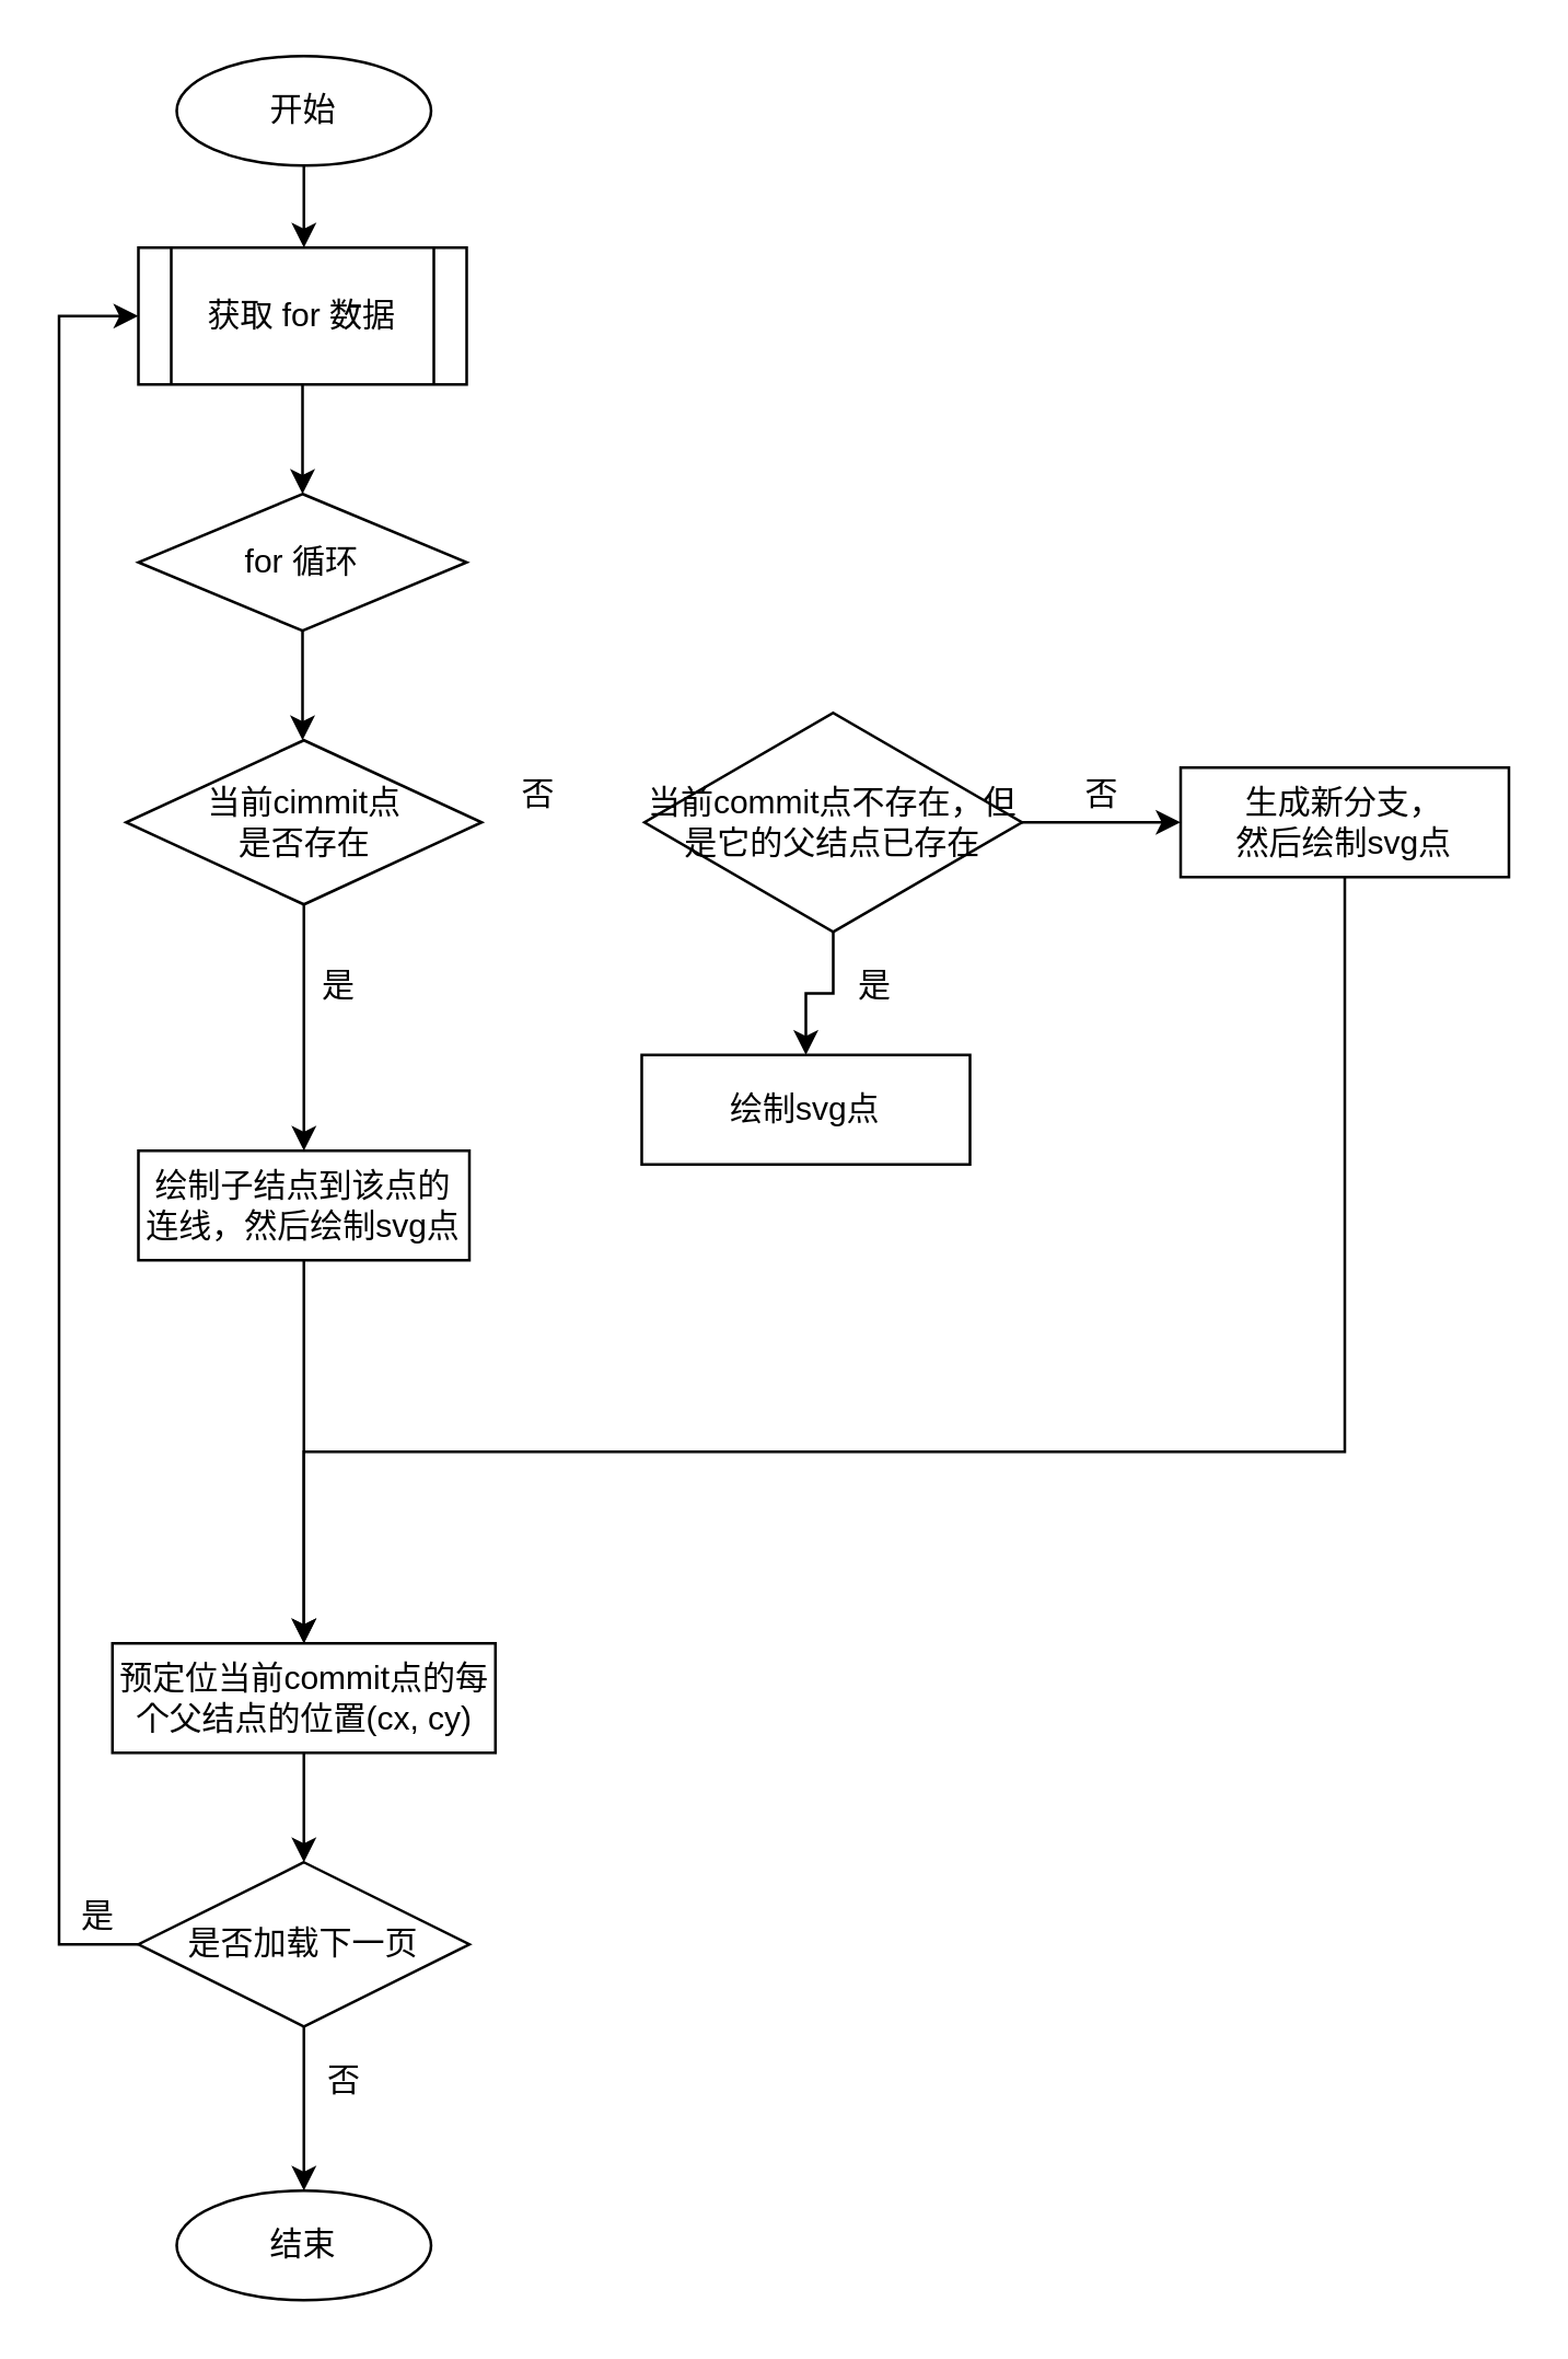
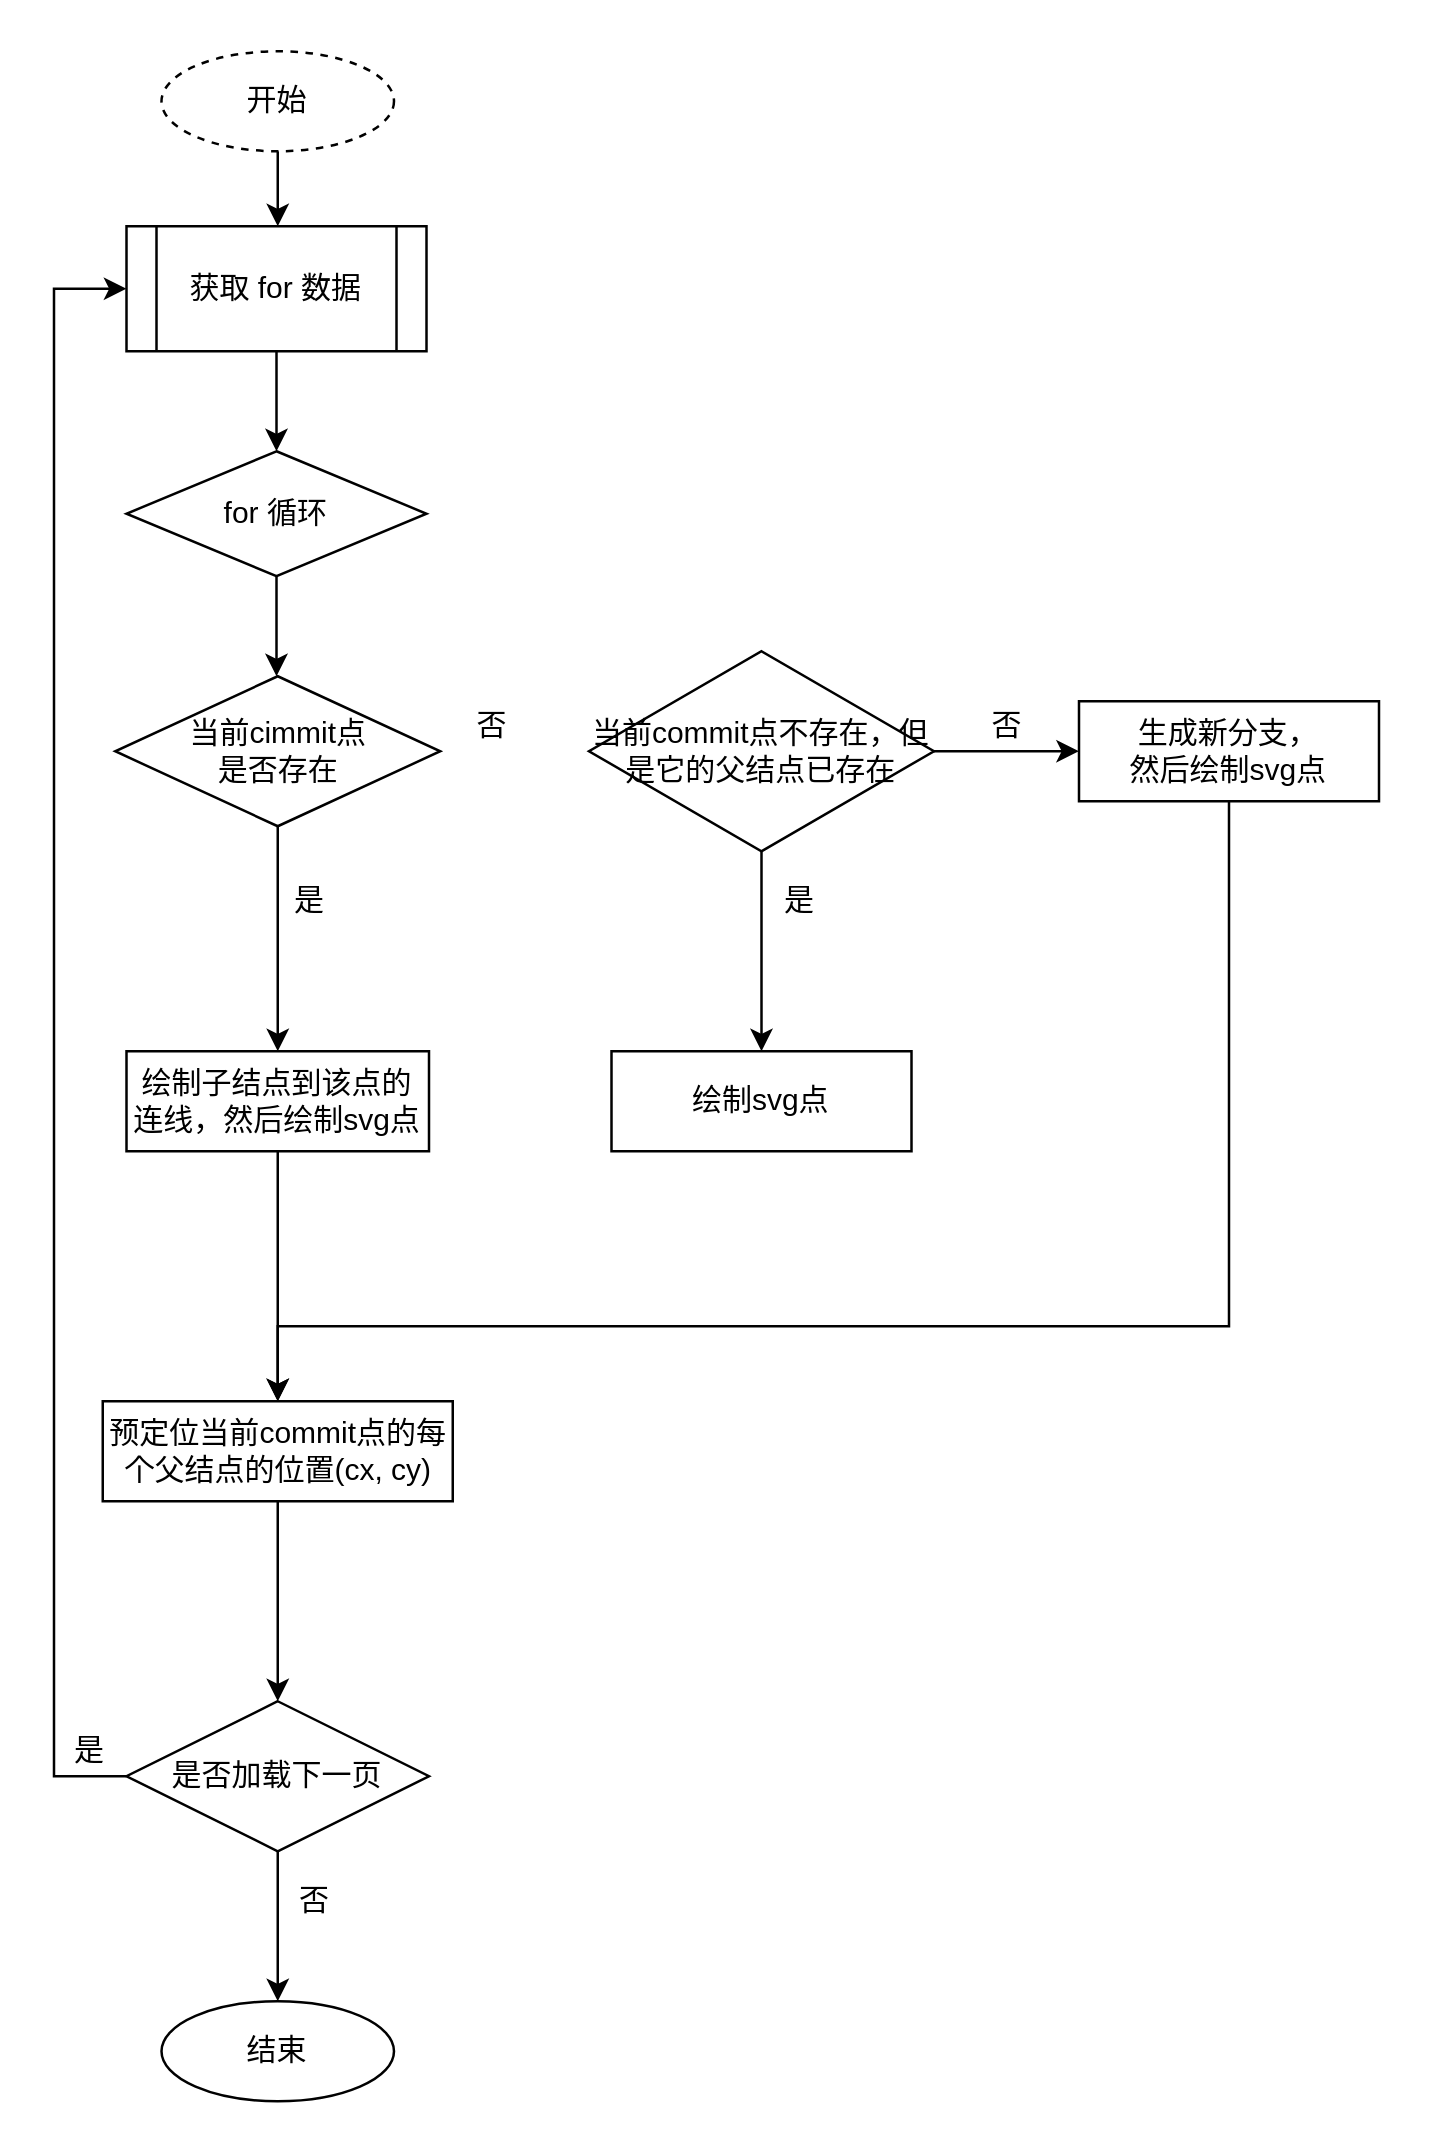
- <mxCell id="3" value="开始" style="ellipse;whiteSpace=wrap;html=1;" vertex="1" parent="1"><mxGeometry x="64" y="20" width="93" height="40" as="geometry" /></mxCell>
+ <mxCell id="3" value="开始" style="ellipse;whiteSpace=wrap;html=1;dashed=1;" vertex="1" parent="1"><mxGeometry x="64" y="20" width="93" height="40" as="geometry" /></mxCell>
- <mxCell id="15" value="&lt;span style=&quot;white-space: normal&quot;&gt;绘制svg点&lt;/span&gt;" style="rounded=0;whiteSpace=wrap;html=1;" vertex="1" parent="1"><mxGeometry x="234" y="385" width="120" height="40" as="geometry" /></mxCell>
+ <mxCell id="15" value="&lt;span style=&quot;white-space: normal&quot;&gt;绘制svg点&lt;/span&gt;" style="rounded=0;whiteSpace=wrap;html=1;" vertex="1" parent="1"><mxGeometry x="244" y="420" width="120" height="40" as="geometry" /></mxCell>
- <mxCell id="19" value="&lt;span&gt;预定位当前&lt;/span&gt;&lt;span lang=&quot;EN-US&quot;&gt;commit&lt;/span&gt;&lt;span&gt;点的每个父结点的位置&lt;/span&gt;&lt;span lang=&quot;EN-US&quot;&gt;(cx, cy)&lt;/span&gt;" style="rounded=0;whiteSpace=wrap;html=1;" vertex="1" parent="1"><mxGeometry x="40.5" y="600" width="140" height="40" as="geometry" /></mxCell>
+ <mxCell id="19" value="&lt;span&gt;预定位当前&lt;/span&gt;&lt;span lang=&quot;EN-US&quot;&gt;commit&lt;/span&gt;&lt;span&gt;点的每个父结点的位置&lt;/span&gt;&lt;span lang=&quot;EN-US&quot;&gt;(cx, cy)&lt;/span&gt;" style="rounded=0;whiteSpace=wrap;html=1;" vertex="1" parent="1"><mxGeometry x="40.5" y="560" width="140" height="40" as="geometry" /></mxCell>
